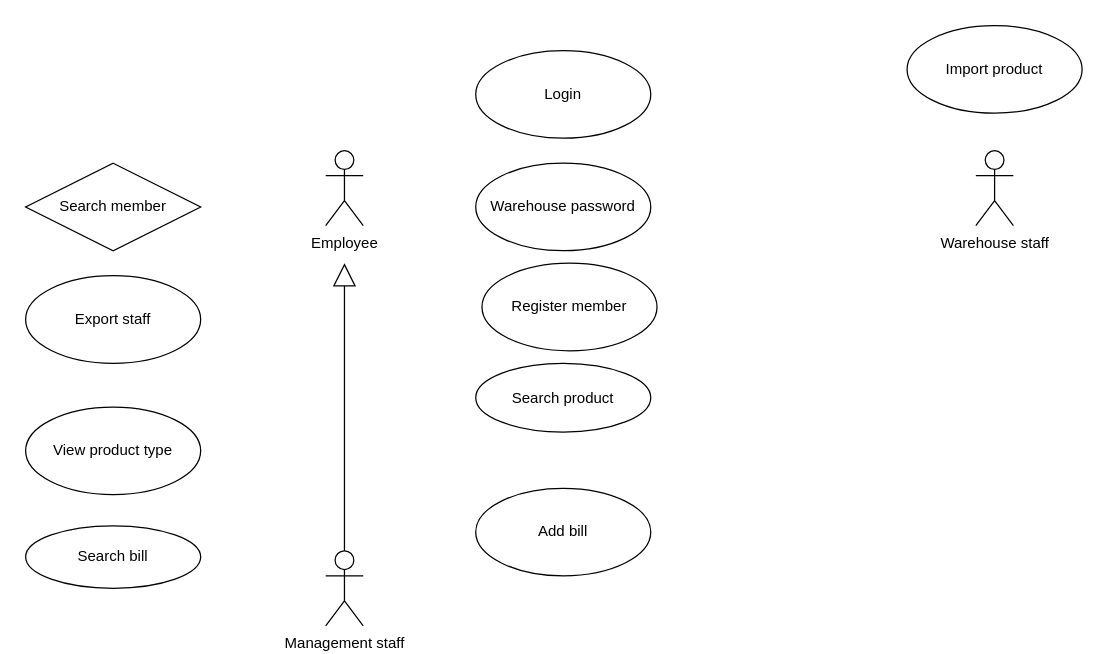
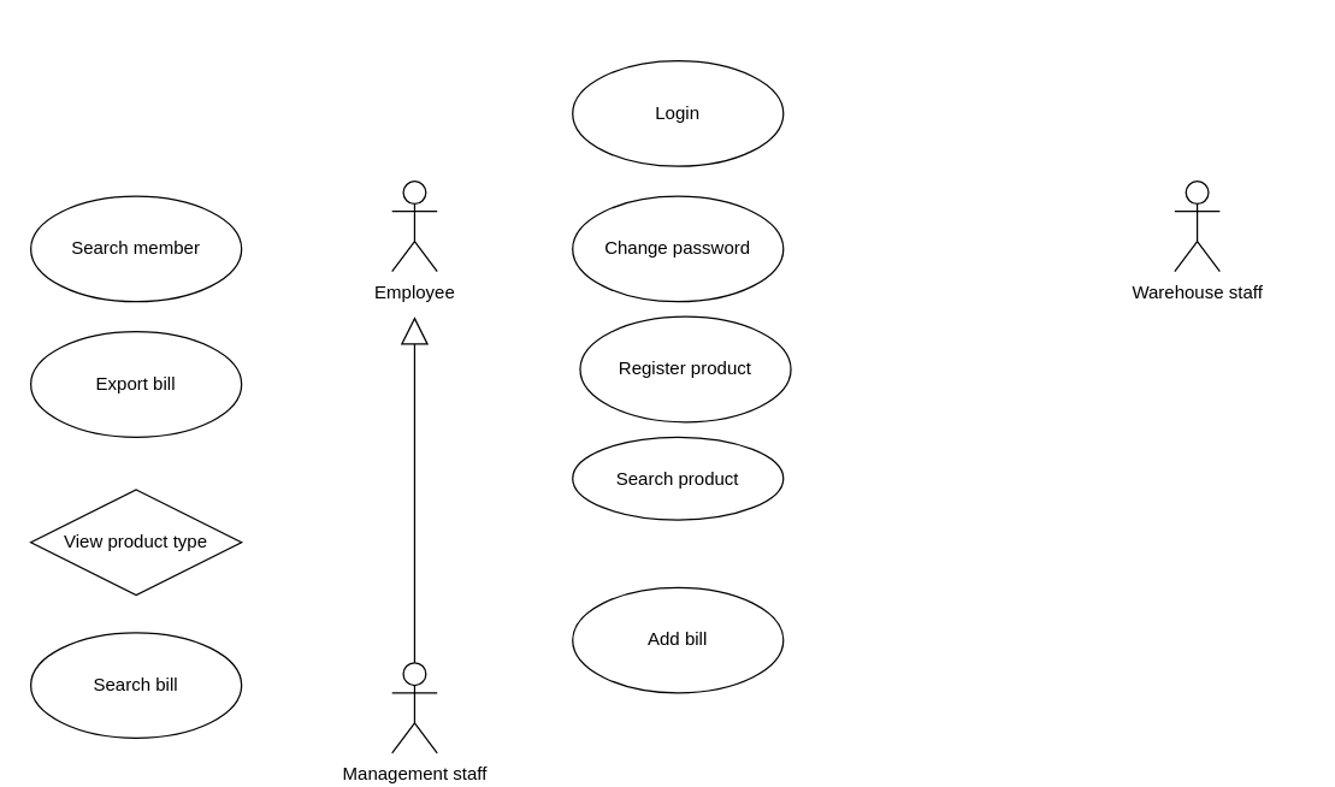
- <mxCell id="10" value="Import product" style="ellipse;whiteSpace=wrap;html=1;" vertex="1" parent="1"><mxGeometry x="725" y="20" width="140" height="70" as="geometry" /></mxCell>
- <mxCell id="12" value="Search member" style="rhombus;whiteSpace=wrap;html=1;" vertex="1" parent="1"><mxGeometry x="20" y="130" width="140" height="70" as="geometry" /></mxCell>
+ <mxCell id="12" value="Search member" style="ellipse;whiteSpace=wrap;html=1;" vertex="1" parent="1"><mxGeometry x="20" y="130" width="140" height="70" as="geometry" /></mxCell>
- <mxCell id="7" value="Warehouse password" style="ellipse;whiteSpace=wrap;html=1;" vertex="1" parent="1"><mxGeometry x="380" y="130" width="140" height="70" as="geometry" /></mxCell>
+ <mxCell id="7" value="Change password" style="ellipse;whiteSpace=wrap;html=1;" vertex="1" parent="1"><mxGeometry x="380" y="130" width="140" height="70" as="geometry" /></mxCell>
- <mxCell id="8" value="Register member" style="ellipse;whiteSpace=wrap;html=1;" vertex="1" parent="1"><mxGeometry x="385" y="210" width="140" height="70" as="geometry" /></mxCell>
+ <mxCell id="8" value="Register product" style="ellipse;whiteSpace=wrap;html=1;" vertex="1" parent="1"><mxGeometry x="385" y="210" width="140" height="70" as="geometry" /></mxCell>
- <mxCell id="13" value="Export staff" style="ellipse;whiteSpace=wrap;html=1;" vertex="1" parent="1"><mxGeometry x="20" y="220" width="140" height="70" as="geometry" /></mxCell>
+ <mxCell id="13" value="Export bill" style="ellipse;whiteSpace=wrap;html=1;" vertex="1" parent="1"><mxGeometry x="20" y="220" width="140" height="70" as="geometry" /></mxCell>
- <mxCell id="14" value="View product type" style="ellipse;whiteSpace=wrap;html=1;" vertex="1" parent="1"><mxGeometry x="20" y="325" width="140" height="70" as="geometry" /></mxCell>
+ <mxCell id="14" value="View product type" style="rhombus;whiteSpace=wrap;html=1;" vertex="1" parent="1"><mxGeometry x="20" y="325" width="140" height="70" as="geometry" /></mxCell>
- <mxCell id="15" value="Search bill" style="ellipse;whiteSpace=wrap;html=1;" vertex="1" parent="1"><mxGeometry x="20" y="420" width="140" height="50" as="geometry" /></mxCell>
+ <mxCell id="15" value="Search bill" style="ellipse;whiteSpace=wrap;html=1;" vertex="1" parent="1"><mxGeometry x="20" y="420" width="140" height="70" as="geometry" /></mxCell>
